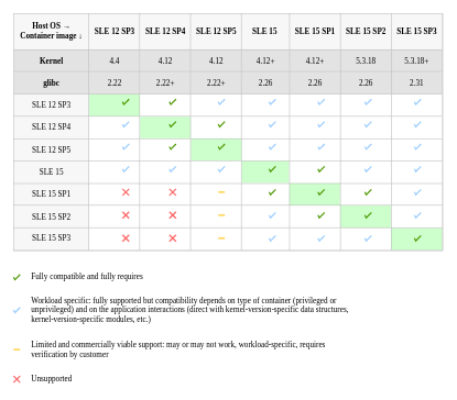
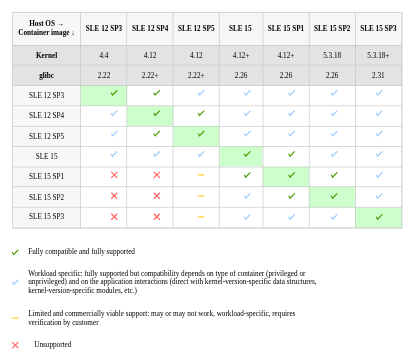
- <mxCell id="3" value="&lt;font face=&quot;Poppins&quot;&gt;Fully compatible and fully requires&lt;/font&gt;" style="text;html=1;align=left;verticalAlign=middle;resizable=0;points=[];autosize=1;strokeColor=none;" parent="1" vertex="1"><mxGeometry x="45" y="410" width="230" height="20" as="geometry" /></mxCell>
+ <mxCell id="3" value="&lt;font face=&quot;Poppins&quot;&gt;Fully compatible and fully supported&lt;/font&gt;" style="text;html=1;align=left;verticalAlign=middle;resizable=0;points=[];autosize=1;strokeColor=none;" parent="1" vertex="1"><mxGeometry x="45" y="410" width="230" height="20" as="geometry" /></mxCell>
- <mxCell id="6" value="&lt;font face=&quot;Poppins&quot;&gt;Unsupported&lt;/font&gt;" style="text;html=1;align=left;verticalAlign=middle;resizable=0;points=[];autosize=1;strokeColor=none;" parent="1" vertex="1"><mxGeometry x="45" y="565" width="90" height="20" as="geometry" /></mxCell>
+ <mxCell id="6" value="&lt;font face=&quot;Poppins&quot;&gt;Unsupported&lt;/font&gt;" style="text;html=1;align=left;verticalAlign=middle;resizable=0;points=[];autosize=1;strokeColor=none;" parent="1" vertex="1"><mxGeometry x="55" y="565" width="90" height="20" as="geometry" /></mxCell>
